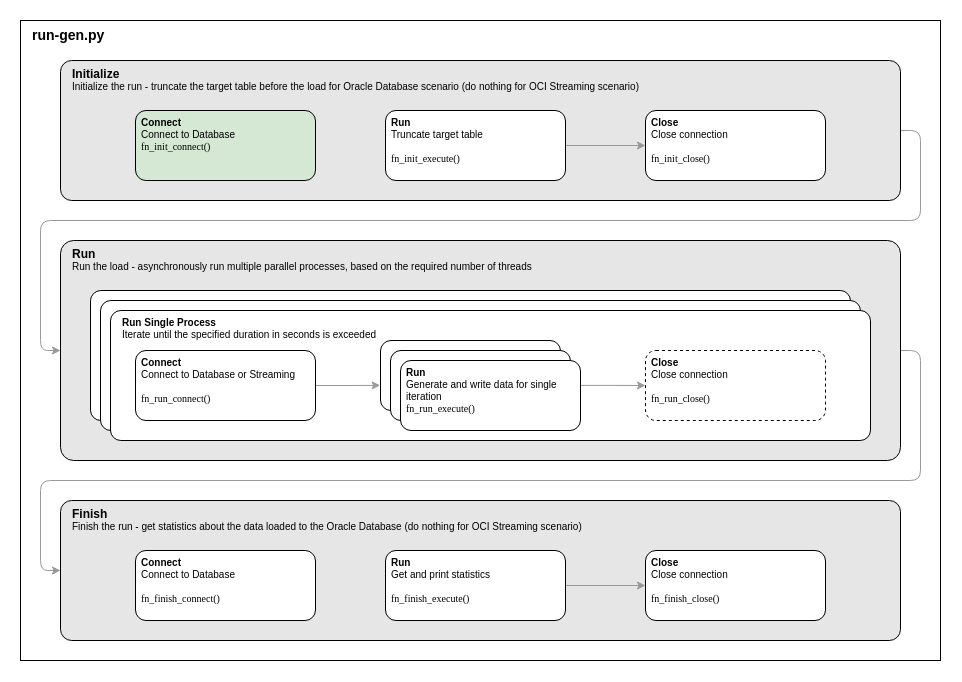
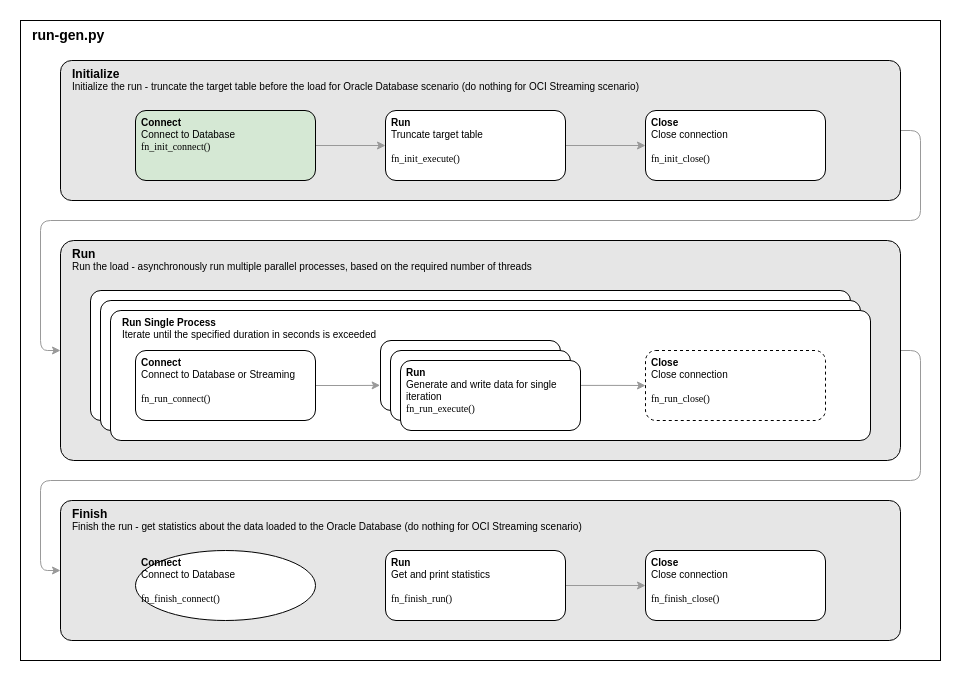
+ <mxCell id="5" style="edgeStyle=orthogonalEdgeStyle;rounded=0;orthogonalLoop=1;jettySize=auto;html=1;exitX=1;exitY=0.5;exitDx=0;exitDy=0;entryX=0;entryY=0.5;entryDx=0;entryDy=0;strokeColor=#999999;" edge="1" parent="1" source="6" target="8"><mxGeometry relative="1" as="geometry" /></mxCell>
- <mxCell id="25" value="&lt;b&gt;Run&lt;/b&gt;&lt;div&gt;&lt;span style=&quot;background-color: initial;&quot;&gt;Get and print statistics&lt;/span&gt;&lt;br&gt;&lt;/div&gt;&lt;div&gt;&lt;br&gt;&lt;/div&gt;&lt;div&gt;&lt;font face=&quot;Consolas&quot;&gt;fn_finish_execute()&lt;/font&gt;&lt;/div&gt;" style="rounded=1;whiteSpace=wrap;html=1;fontSize=10;align=left;spacingLeft=4;spacingRight=4;verticalAlign=top;" vertex="1" parent="1"><mxGeometry x="385" y="550" width="180" height="70" as="geometry" /></mxCell>
+ <mxCell id="25" value="&lt;b&gt;Run&lt;/b&gt;&lt;div&gt;&lt;span style=&quot;background-color: initial;&quot;&gt;Get and print statistics&lt;/span&gt;&lt;br&gt;&lt;/div&gt;&lt;div&gt;&lt;br&gt;&lt;/div&gt;&lt;div&gt;&lt;font face=&quot;Consolas&quot;&gt;fn_finish_run()&lt;/font&gt;&lt;/div&gt;" style="rounded=1;whiteSpace=wrap;html=1;fontSize=10;align=left;spacingLeft=4;spacingRight=4;verticalAlign=top;" vertex="1" parent="1"><mxGeometry x="385" y="550" width="180" height="70" as="geometry" /></mxCell>
- <mxCell id="23" value="&lt;b&gt;Connect&lt;/b&gt;&lt;div&gt;&lt;span style=&quot;background-color: initial;&quot;&gt;Connect to Database&lt;/span&gt;&lt;/div&gt;&lt;div&gt;&lt;br&gt;&lt;/div&gt;&lt;div&gt;&lt;font face=&quot;Consolas&quot;&gt;fn_finish_connect()&lt;/font&gt;&lt;/div&gt;" style="rounded=1;whiteSpace=wrap;html=1;fontSize=10;align=left;spacingLeft=4;spacingRight=4;verticalAlign=top;" vertex="1" parent="1"><mxGeometry x="135" y="550" width="180" height="70" as="geometry" /></mxCell>
+ <mxCell id="23" value="&lt;b&gt;Connect&lt;/b&gt;&lt;div&gt;&lt;span style=&quot;background-color: initial;&quot;&gt;Connect to Database&lt;/span&gt;&lt;/div&gt;&lt;div&gt;&lt;br&gt;&lt;/div&gt;&lt;div&gt;&lt;font face=&quot;Consolas&quot;&gt;fn_finish_connect()&lt;/font&gt;&lt;/div&gt;" style="ellipse;whiteSpace=wrap;html=1;fontSize=10;align=left;spacingLeft=4;spacingRight=4;verticalAlign=top;" vertex="1" parent="1"><mxGeometry x="135" y="550" width="180" height="70" as="geometry" /></mxCell>
